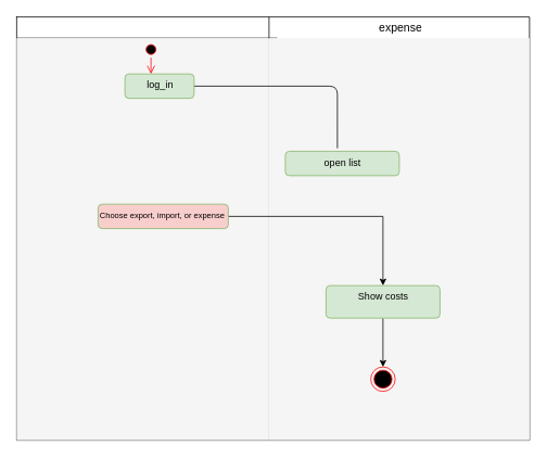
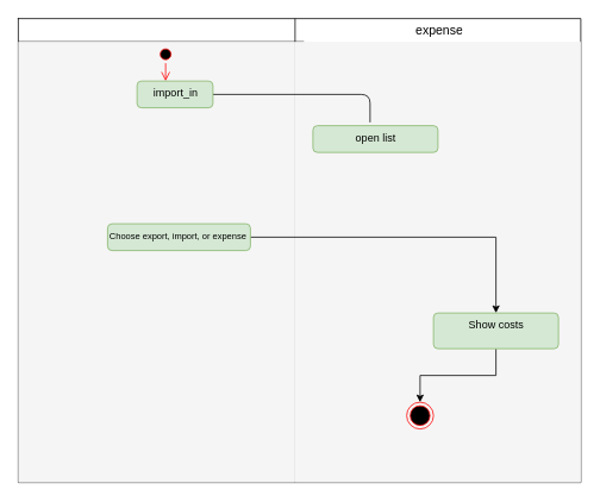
- <mxCell id="11" value="log_in" style="html=1;align=center;verticalAlign=top;rounded=1;absoluteArcSize=1;arcSize=10;dashed=0;fillColor=#d5e8d4;strokeColor=#82b366;" vertex="1" parent="1"><mxGeometry x="153" y="90" width="85" height="30" as="geometry" /></mxCell>
+ <mxCell id="11" value="import_in" style="html=1;align=center;verticalAlign=top;rounded=1;absoluteArcSize=1;arcSize=10;dashed=0;fillColor=#d5e8d4;strokeColor=#82b366;" vertex="1" parent="1"><mxGeometry x="153" y="90" width="85" height="30" as="geometry" /></mxCell>
- <mxCell id="12" value="open list" style="html=1;align=center;verticalAlign=top;rounded=1;absoluteArcSize=1;arcSize=10;dashed=0;fillColor=#d5e8d4;strokeColor=#82b366;" vertex="1" parent="1"><mxGeometry x="350" y="185" width="140" height="30" as="geometry" /></mxCell>
+ <mxCell id="12" value="open list" style="html=1;align=center;verticalAlign=top;rounded=1;absoluteArcSize=1;arcSize=10;dashed=0;fillColor=#d5e8d4;strokeColor=#82b366;" vertex="1" parent="1"><mxGeometry x="350" y="140" width="140" height="30" as="geometry" /></mxCell>
- <mxCell id="14" value="&lt;font style=&quot;font-size: 10px&quot;&gt;Choose&amp;nbsp;export, import, or expense&amp;nbsp;&lt;/font&gt;" style="html=1;align=center;verticalAlign=top;rounded=1;absoluteArcSize=1;arcSize=10;dashed=0;fillColor=#f8cecc;strokeColor=#82b366;" vertex="1" parent="1"><mxGeometry x="120" y="250" width="160" height="30" as="geometry" /></mxCell>
+ <mxCell id="14" value="&lt;font style=&quot;font-size: 10px&quot;&gt;Choose&amp;nbsp;export, import, or expense&amp;nbsp;&lt;/font&gt;" style="html=1;align=center;verticalAlign=top;rounded=1;absoluteArcSize=1;arcSize=10;dashed=0;fillColor=#d5e8d4;strokeColor=#82b366;" vertex="1" parent="1"><mxGeometry x="120" y="250" width="160" height="30" as="geometry" /></mxCell>
- <mxCell id="16" value="Show costs" style="html=1;align=center;verticalAlign=top;rounded=1;absoluteArcSize=1;arcSize=10;dashed=0;fillColor=#d5e8d4;strokeColor=#82b366;" vertex="1" parent="1"><mxGeometry x="400" y="350" width="140" height="40" as="geometry" /></mxCell>
+ <mxCell id="16" value="Show costs" style="html=1;align=center;verticalAlign=top;rounded=1;absoluteArcSize=1;arcSize=10;dashed=0;fillColor=#d5e8d4;strokeColor=#82b366;" vertex="1" parent="1"><mxGeometry x="485" y="350" width="140" height="40" as="geometry" /></mxCell>
